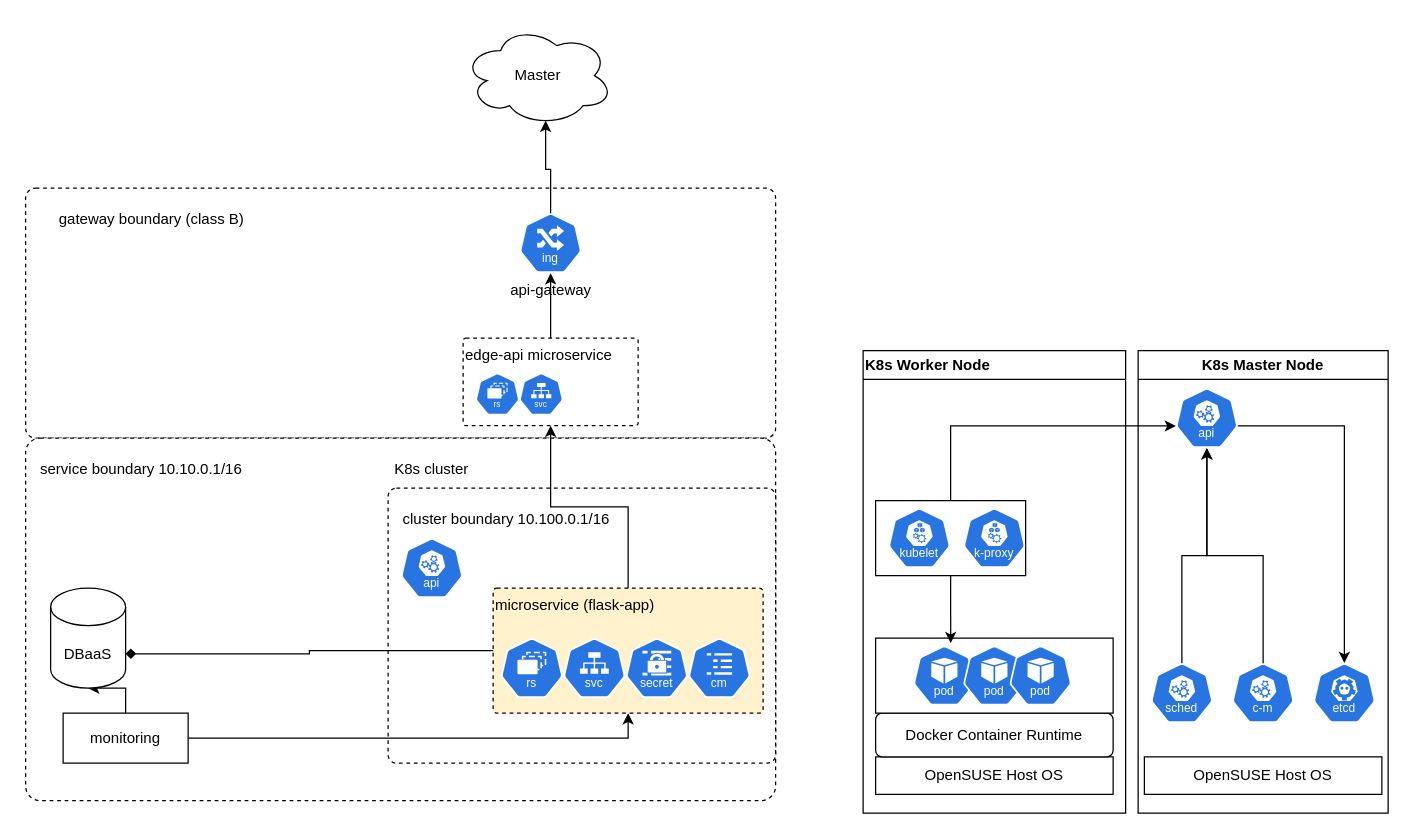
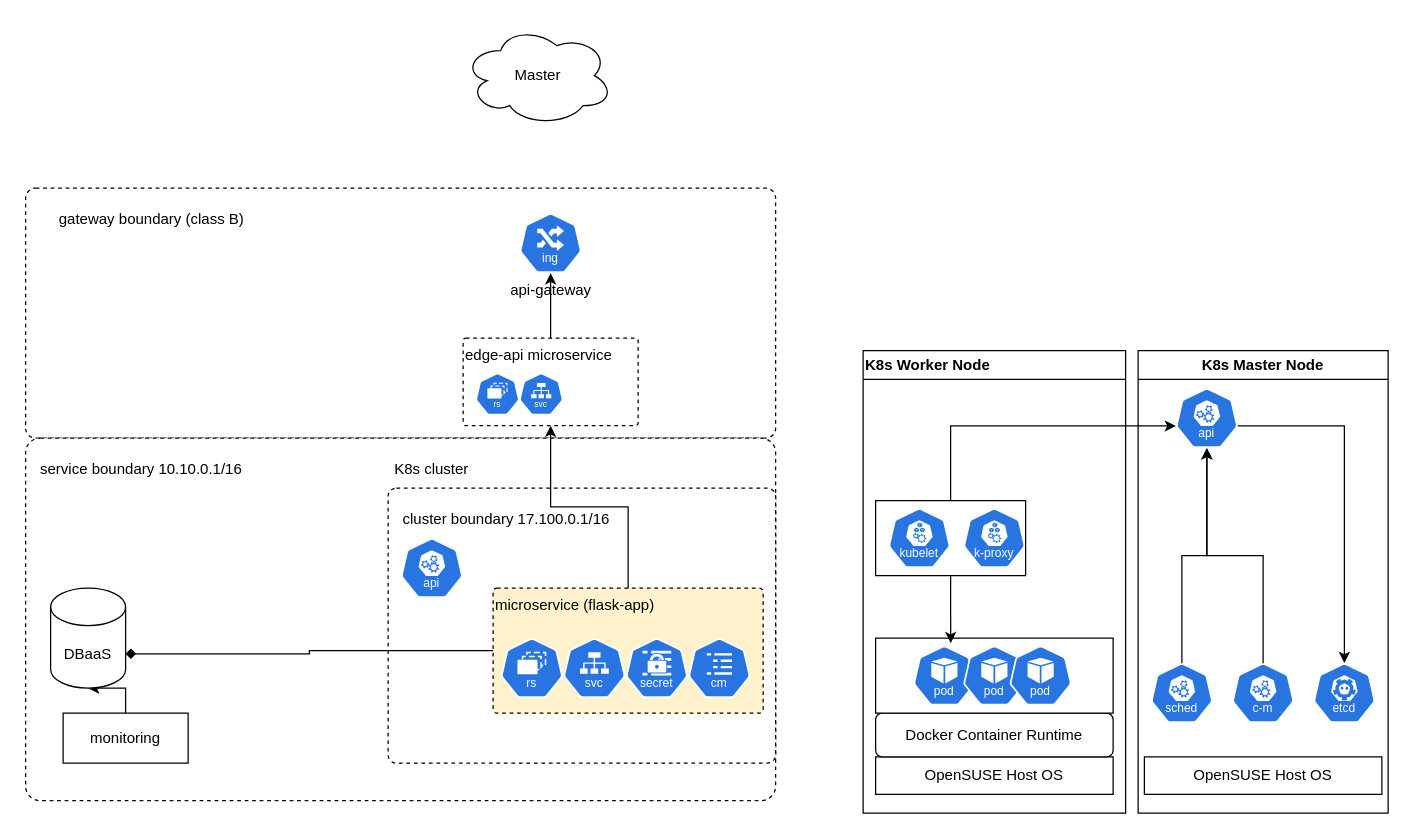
- <mxCell id="19" style="edgeStyle=orthogonalEdgeStyle;rounded=0;orthogonalLoop=1;jettySize=auto;html=1;exitX=0.5;exitY=0;exitDx=0;exitDy=0;exitPerimeter=0;entryX=0.55;entryY=0.95;entryDx=0;entryDy=0;entryPerimeter=0;" edge="1" parent="1" source="9" target="5"><mxGeometry relative="1" as="geometry" /></mxCell>
- <mxCell id="27" value="cluster boundary 10.100.0.1/16" style="text;html=1;align=left;verticalAlign=middle;whiteSpace=wrap;rounded=0;" vertex="1" parent="1"><mxGeometry x="320" y="400" width="180" height="30" as="geometry" /></mxCell>
+ <mxCell id="27" value="cluster boundary 17.100.0.1/16" style="text;html=1;align=left;verticalAlign=middle;whiteSpace=wrap;rounded=0;" vertex="1" parent="1"><mxGeometry x="320" y="400" width="180" height="30" as="geometry" /></mxCell>
- <mxCell id="7" style="edgeStyle=orthogonalEdgeStyle;rounded=0;orthogonalLoop=1;jettySize=auto;html=1;exitX=1;exitY=0.5;exitDx=0;exitDy=0;entryX=0.5;entryY=1;entryDx=0;entryDy=0;" edge="1" parent="1" source="8" target="13"><mxGeometry relative="1" as="geometry" /></mxCell>
